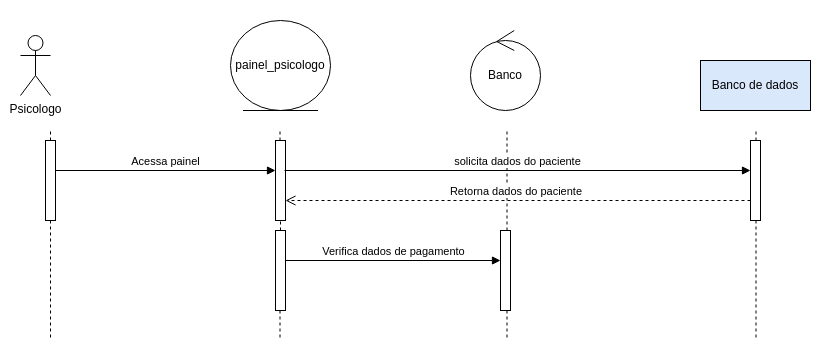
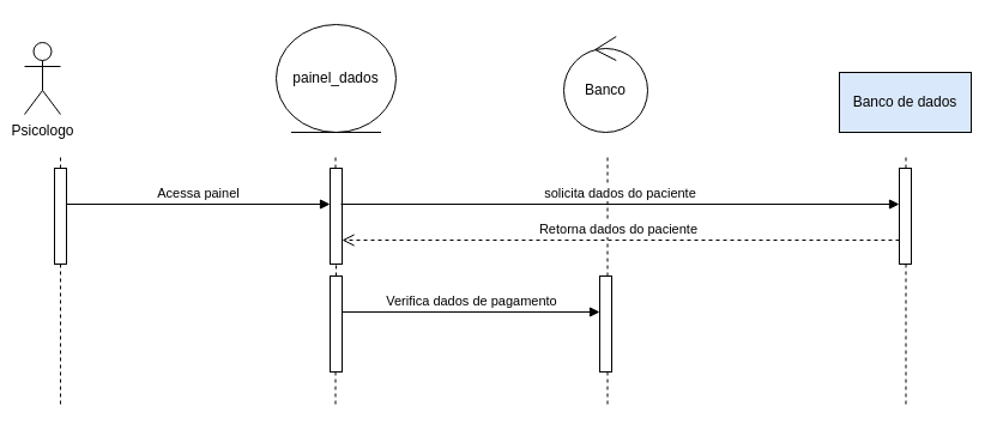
- <mxCell id="2" value="painel_psicologo" style="ellipse;shape=umlEntity;whiteSpace=wrap;html=1;" vertex="1" parent="1"><mxGeometry x="230" y="20" width="100" height="90" as="geometry" /></mxCell>
+ <mxCell id="2" value="painel_dados" style="ellipse;shape=umlEntity;whiteSpace=wrap;html=1;" vertex="1" parent="1"><mxGeometry x="230" y="20" width="100" height="90" as="geometry" /></mxCell>
